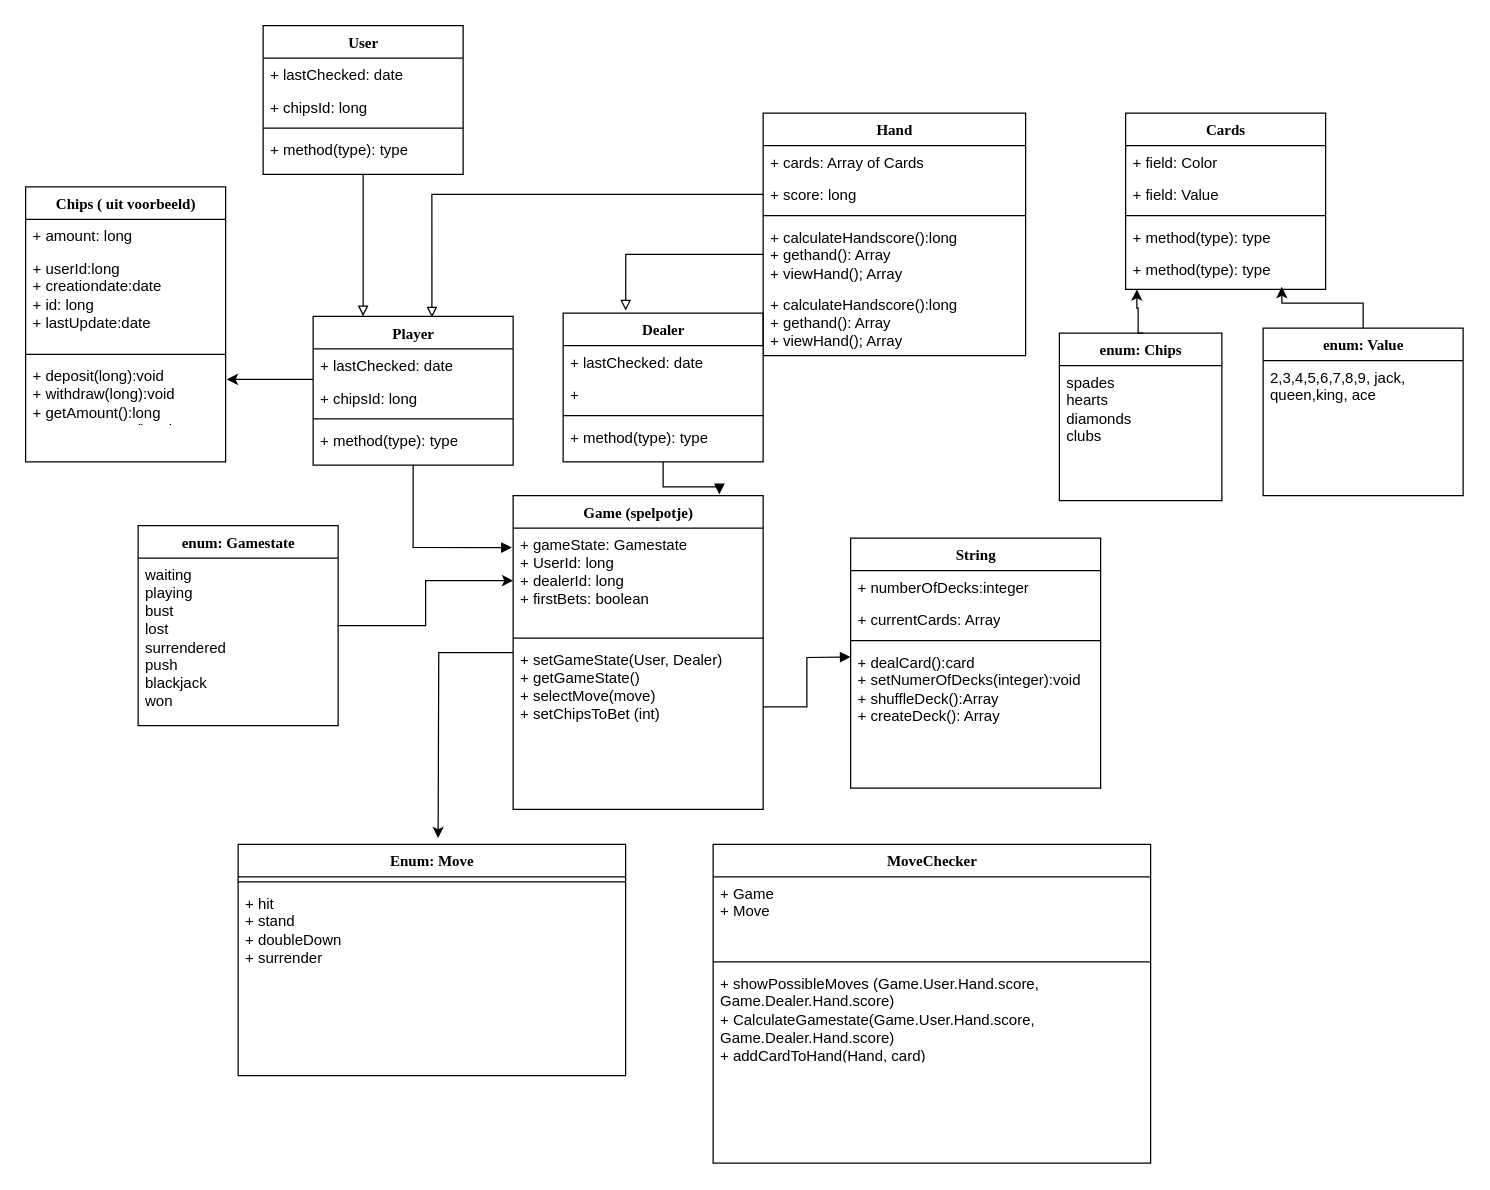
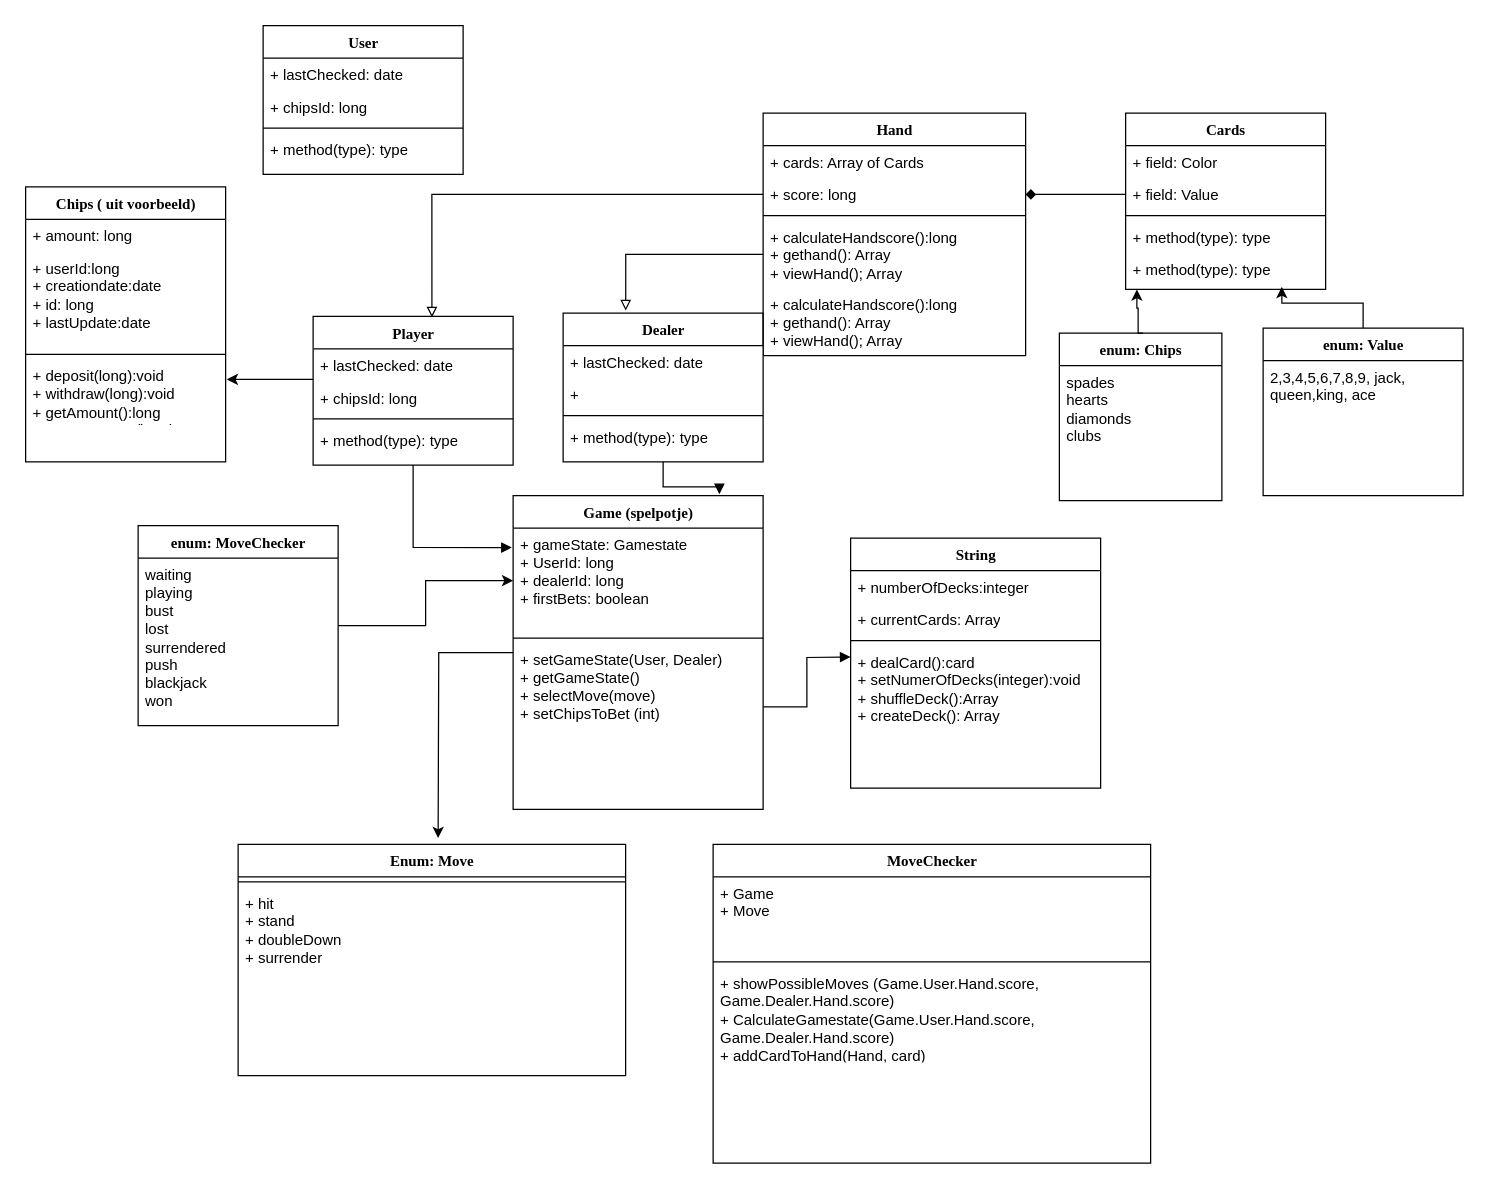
+ <mxCell id="55" style="edgeStyle=orthogonalEdgeStyle;rounded=0;orthogonalLoop=1;jettySize=auto;html=1;endArrow=diamond;endFill=1;" parent="1" source="19" target="25" edge="1"><mxGeometry relative="1" as="geometry" /></mxCell>
- <mxCell id="60" style="edgeStyle=orthogonalEdgeStyle;rounded=0;orthogonalLoop=1;jettySize=auto;html=1;exitX=0.5;exitY=1;exitDx=0;exitDy=0;entryX=0.25;entryY=0;entryDx=0;entryDy=0;endArrow=block;endFill=0;" edge="1" parent="1" source="61" target="44"><mxGeometry relative="1" as="geometry" /></mxCell>
- <mxCell id="36" value="enum: Gamestate" style="swimlane;html=1;fontStyle=1;align=center;verticalAlign=top;childLayout=stackLayout;horizontal=1;startSize=26;horizontalStack=0;resizeParent=1;resizeLast=0;collapsible=1;marginBottom=0;swimlaneFillColor=#ffffff;rounded=0;shadow=0;comic=0;labelBackgroundColor=none;strokeWidth=1;fillColor=none;fontFamily=Verdana;fontSize=12" parent="1" vertex="1"><mxGeometry x="110" y="420" width="160" height="160" as="geometry" /></mxCell>
+ <mxCell id="36" value="enum: MoveChecker" style="swimlane;html=1;fontStyle=1;align=center;verticalAlign=top;childLayout=stackLayout;horizontal=1;startSize=26;horizontalStack=0;resizeParent=1;resizeLast=0;collapsible=1;marginBottom=0;swimlaneFillColor=#ffffff;rounded=0;shadow=0;comic=0;labelBackgroundColor=none;strokeWidth=1;fillColor=none;fontFamily=Verdana;fontSize=12" parent="1" vertex="1"><mxGeometry x="110" y="420" width="160" height="160" as="geometry" /></mxCell>
